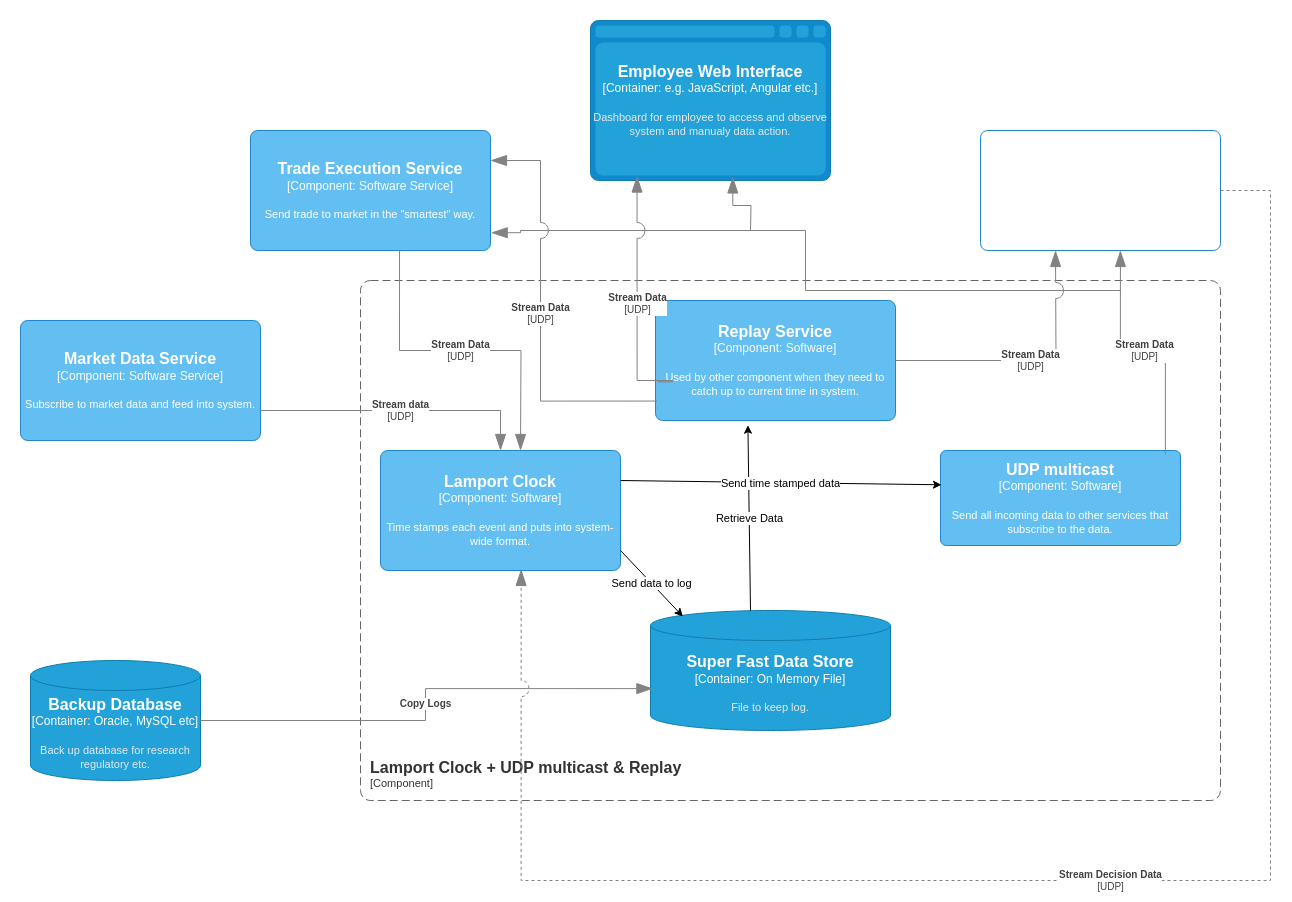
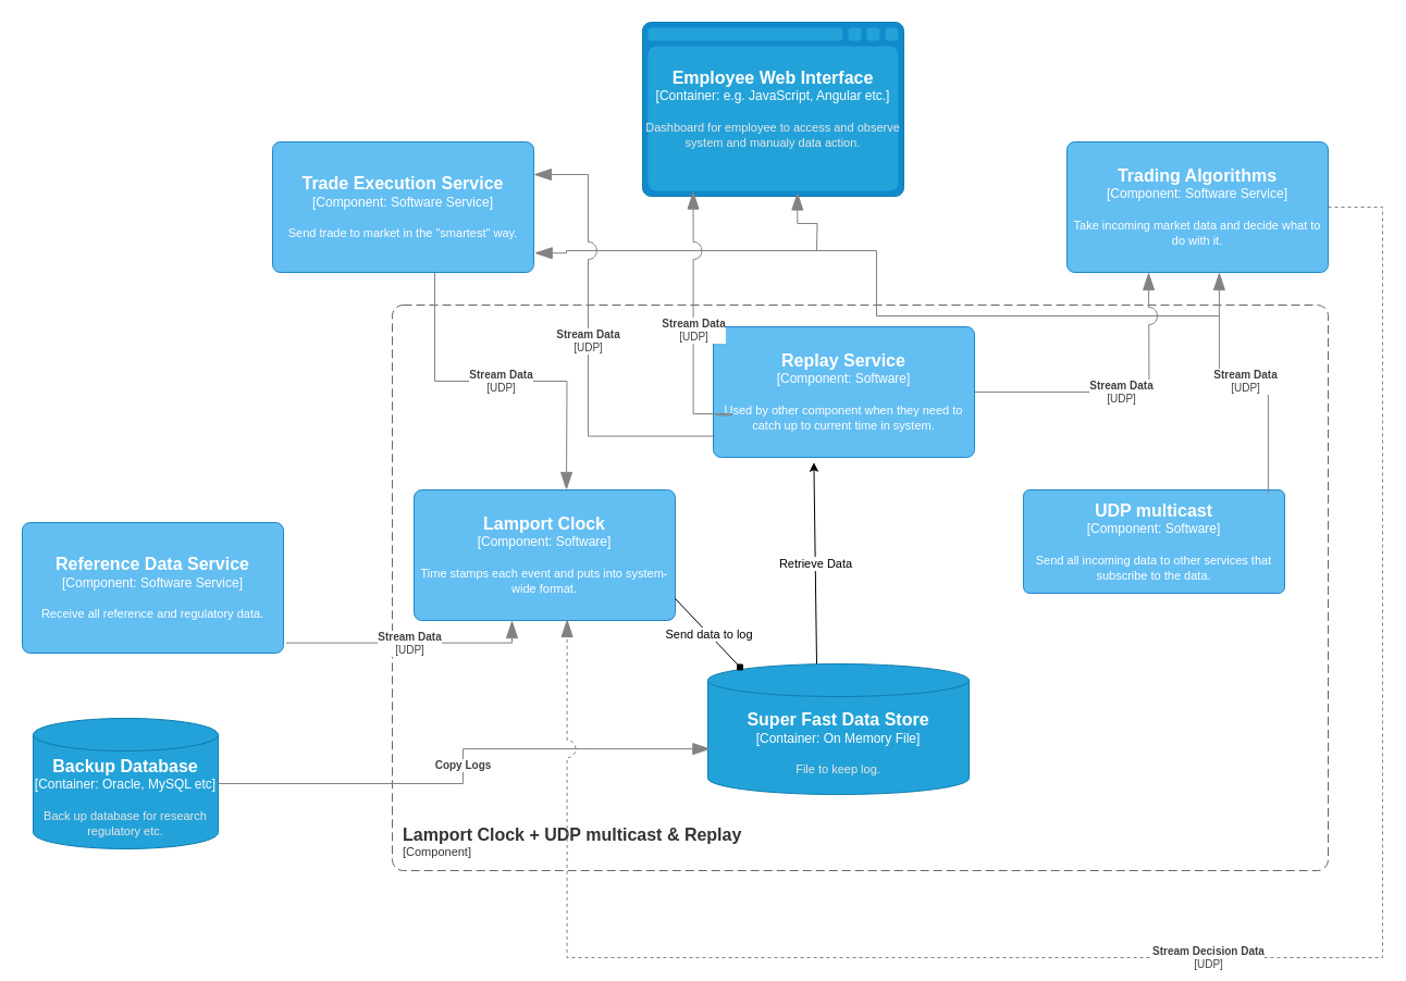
- <mxCell id="15" value="&lt;font style=&quot;font-size: 16px&quot;&gt;&lt;b&gt;Trading Algorithms&lt;/b&gt;&lt;/font&gt;&lt;div&gt;[Component: Software Service]&lt;/div&gt;&lt;br&gt;&lt;div&gt;&lt;font style=&quot;font-size: 11px&quot;&gt;Take incoming market data and decide what to do with it. &lt;/font&gt;&lt;/div&gt;" style="rounded=1;whiteSpace=wrap;html=1;labelBackgroundColor=none;fillColor=#ffffff;fontColor=#ffffff;align=center;arcSize=6;strokeColor=#2086C9;metaEdit=1;resizable=0;points=[[0.25,0,0],[0.5,0,0],[0.75,0,0],[1,0.25,0],[1,0.5,0],[1,0.75,0],[0.75,1,0],[0.5,1,0],[0.25,1,0],[0,0.75,0],[0,0.5,0],[0,0.25,0]];" vertex="1" parent="1"><mxGeometry x="980" y="130" width="240" height="120" as="geometry" /></mxCell>
+ <mxCell id="15" value="&lt;font style=&quot;font-size: 16px&quot;&gt;&lt;b&gt;Trading Algorithms&lt;/b&gt;&lt;/font&gt;&lt;div&gt;[Component: Software Service]&lt;/div&gt;&lt;br&gt;&lt;div&gt;&lt;font style=&quot;font-size: 11px&quot;&gt;Take incoming market data and decide what to do with it. &lt;/font&gt;&lt;/div&gt;" style="rounded=1;whiteSpace=wrap;html=1;labelBackgroundColor=none;fillColor=#63BEF2;fontColor=#ffffff;align=center;arcSize=6;strokeColor=#2086C9;metaEdit=1;resizable=0;points=[[0.25,0,0],[0.5,0,0],[0.75,0,0],[1,0.25,0],[1,0.5,0],[1,0.75,0],[0.75,1,0],[0.5,1,0],[0.25,1,0],[0,0.75,0],[0,0.5,0],[0,0.25,0]];" vertex="1" parent="1"><mxGeometry x="980" y="130" width="240" height="120" as="geometry" /></mxCell>
- <mxCell id="13" value="&lt;font style=&quot;font-size: 16px&quot;&gt;&lt;b&gt;Market Data Service&lt;/b&gt;&lt;/font&gt;&lt;div&gt;[Component: Software Service]&lt;/div&gt;&lt;br&gt;&lt;div&gt;&lt;font style=&quot;font-size: 11px&quot;&gt;Subscribe to market data and feed into system.&lt;/font&gt;&lt;/div&gt;" style="rounded=1;whiteSpace=wrap;html=1;labelBackgroundColor=none;fillColor=#63BEF2;fontColor=#ffffff;align=center;arcSize=6;strokeColor=#2086C9;metaEdit=1;resizable=0;points=[[0.25,0,0],[0.5,0,0],[0.75,0,0],[1,0.25,0],[1,0.5,0],[1,0.75,0],[0.75,1,0],[0.5,1,0],[0.25,1,0],[0,0.75,0],[0,0.5,0],[0,0.25,0]];" vertex="1" parent="1"><mxGeometry x="20" y="320" width="240" height="120" as="geometry" /></mxCell>
- <mxCell id="24" value="&lt;div style=&quot;text-align: left&quot;&gt;&lt;div style=&quot;text-align: center&quot;&gt;&lt;b&gt;Stream data&lt;/b&gt;&lt;/div&gt;&lt;div style=&quot;text-align: center&quot;&gt;[UDP]&lt;/div&gt;&lt;/div&gt;" style="endArrow=blockThin;html=1;fontSize=10;fontColor=#404040;strokeWidth=1;endFill=1;strokeColor=#828282;elbow=vertical;metaEdit=1;endSize=14;startSize=14;jumpStyle=arc;jumpSize=16;rounded=0;edgeStyle=orthogonalEdgeStyle;exitX=1;exitY=0.75;exitDx=0;exitDy=0;exitPerimeter=0;entryX=0.5;entryY=0;entryDx=0;entryDy=0;entryPerimeter=0;" edge="1" parent="1" source="13" target="3"><mxGeometry width="240" relative="1" as="geometry"><mxPoint x="580" y="430" as="sourcePoint" /><mxPoint x="820" y="430" as="targetPoint" /></mxGeometry></mxCell>
- <mxCell id="9" value="" style="endArrow=classic;html=1;rounded=0;entryX=0.004;entryY=0.361;entryDx=0;entryDy=0;entryPerimeter=0;exitX=1;exitY=0.25;exitDx=0;exitDy=0;exitPerimeter=0;" edge="1" parent="1" source="3" target="4"><mxGeometry relative="1" as="geometry"><mxPoint x="760" y="490" as="sourcePoint" /><mxPoint x="860" y="490" as="targetPoint" /></mxGeometry></mxCell>
- <mxCell id="10" value="Send time stamped data" style="edgeLabel;resizable=0;html=1;;align=center;verticalAlign=middle;" connectable="0" vertex="1" parent="9"><mxGeometry relative="1" as="geometry" /></mxCell>
+ <mxCell id="14" value="&lt;font style=&quot;font-size: 16px&quot;&gt;&lt;b&gt;Reference Data Service&lt;/b&gt;&lt;/font&gt;&lt;div&gt;[Component: Software Service]&lt;/div&gt;&lt;br&gt;&lt;div&gt;&lt;font style=&quot;font-size: 11px&quot;&gt;Receive all reference and regulatory data.&lt;/font&gt;&lt;/div&gt;" style="rounded=1;whiteSpace=wrap;html=1;labelBackgroundColor=none;fillColor=#63BEF2;fontColor=#ffffff;align=center;arcSize=6;strokeColor=#2086C9;metaEdit=1;resizable=0;points=[[0.25,0,0],[0.5,0,0],[0.75,0,0],[1,0.25,0],[1,0.5,0],[1,0.75,0],[0.75,1,0],[0.5,1,0],[0.25,1,0],[0,0.75,0],[0,0.5,0],[0,0.25,0]];" vertex="1" parent="1"><mxGeometry x="20" y="480" width="240" height="120" as="geometry" /></mxCell>
+ <mxCell id="25" value="&lt;div style=&quot;text-align: left&quot;&gt;&lt;div style=&quot;text-align: center&quot;&gt;&lt;b&gt;Stream Data&lt;/b&gt;&lt;/div&gt;&lt;div style=&quot;text-align: center&quot;&gt;[UDP]&lt;/div&gt;&lt;/div&gt;" style="endArrow=blockThin;html=1;fontSize=10;fontColor=#404040;strokeWidth=1;endFill=1;strokeColor=#828282;elbow=vertical;metaEdit=1;endSize=14;startSize=14;jumpStyle=arc;jumpSize=16;rounded=0;edgeStyle=orthogonalEdgeStyle;exitX=1.01;exitY=0.922;exitDx=0;exitDy=0;exitPerimeter=0;entryX=0.375;entryY=1;entryDx=0;entryDy=0;entryPerimeter=0;" edge="1" parent="1" source="14" target="3"><mxGeometry width="240" relative="1" as="geometry"><mxPoint x="580" y="430" as="sourcePoint" /><mxPoint x="820" y="430" as="targetPoint" /></mxGeometry></mxCell>
- <mxCell id="11" value="" style="endArrow=classic;html=1;rounded=0;exitX=1;exitY=0.833;exitDx=0;exitDy=0;exitPerimeter=0;entryX=0.135;entryY=0.05;entryDx=0;entryDy=0;entryPerimeter=0;" edge="1" parent="1" source="3" target="5"><mxGeometry relative="1" as="geometry"><mxPoint x="760" y="490" as="sourcePoint" /><mxPoint x="860" y="490" as="targetPoint" /></mxGeometry></mxCell>
+ <mxCell id="11" value="" style="endArrow=diamond;html=1;rounded=0;exitX=1;exitY=0.833;exitDx=0;exitDy=0;exitPerimeter=0;entryX=0.135;entryY=0.05;entryDx=0;entryDy=0;entryPerimeter=0;" edge="1" parent="1" source="3" target="5"><mxGeometry relative="1" as="geometry"><mxPoint x="760" y="490" as="sourcePoint" /><mxPoint x="860" y="490" as="targetPoint" /></mxGeometry></mxCell>
